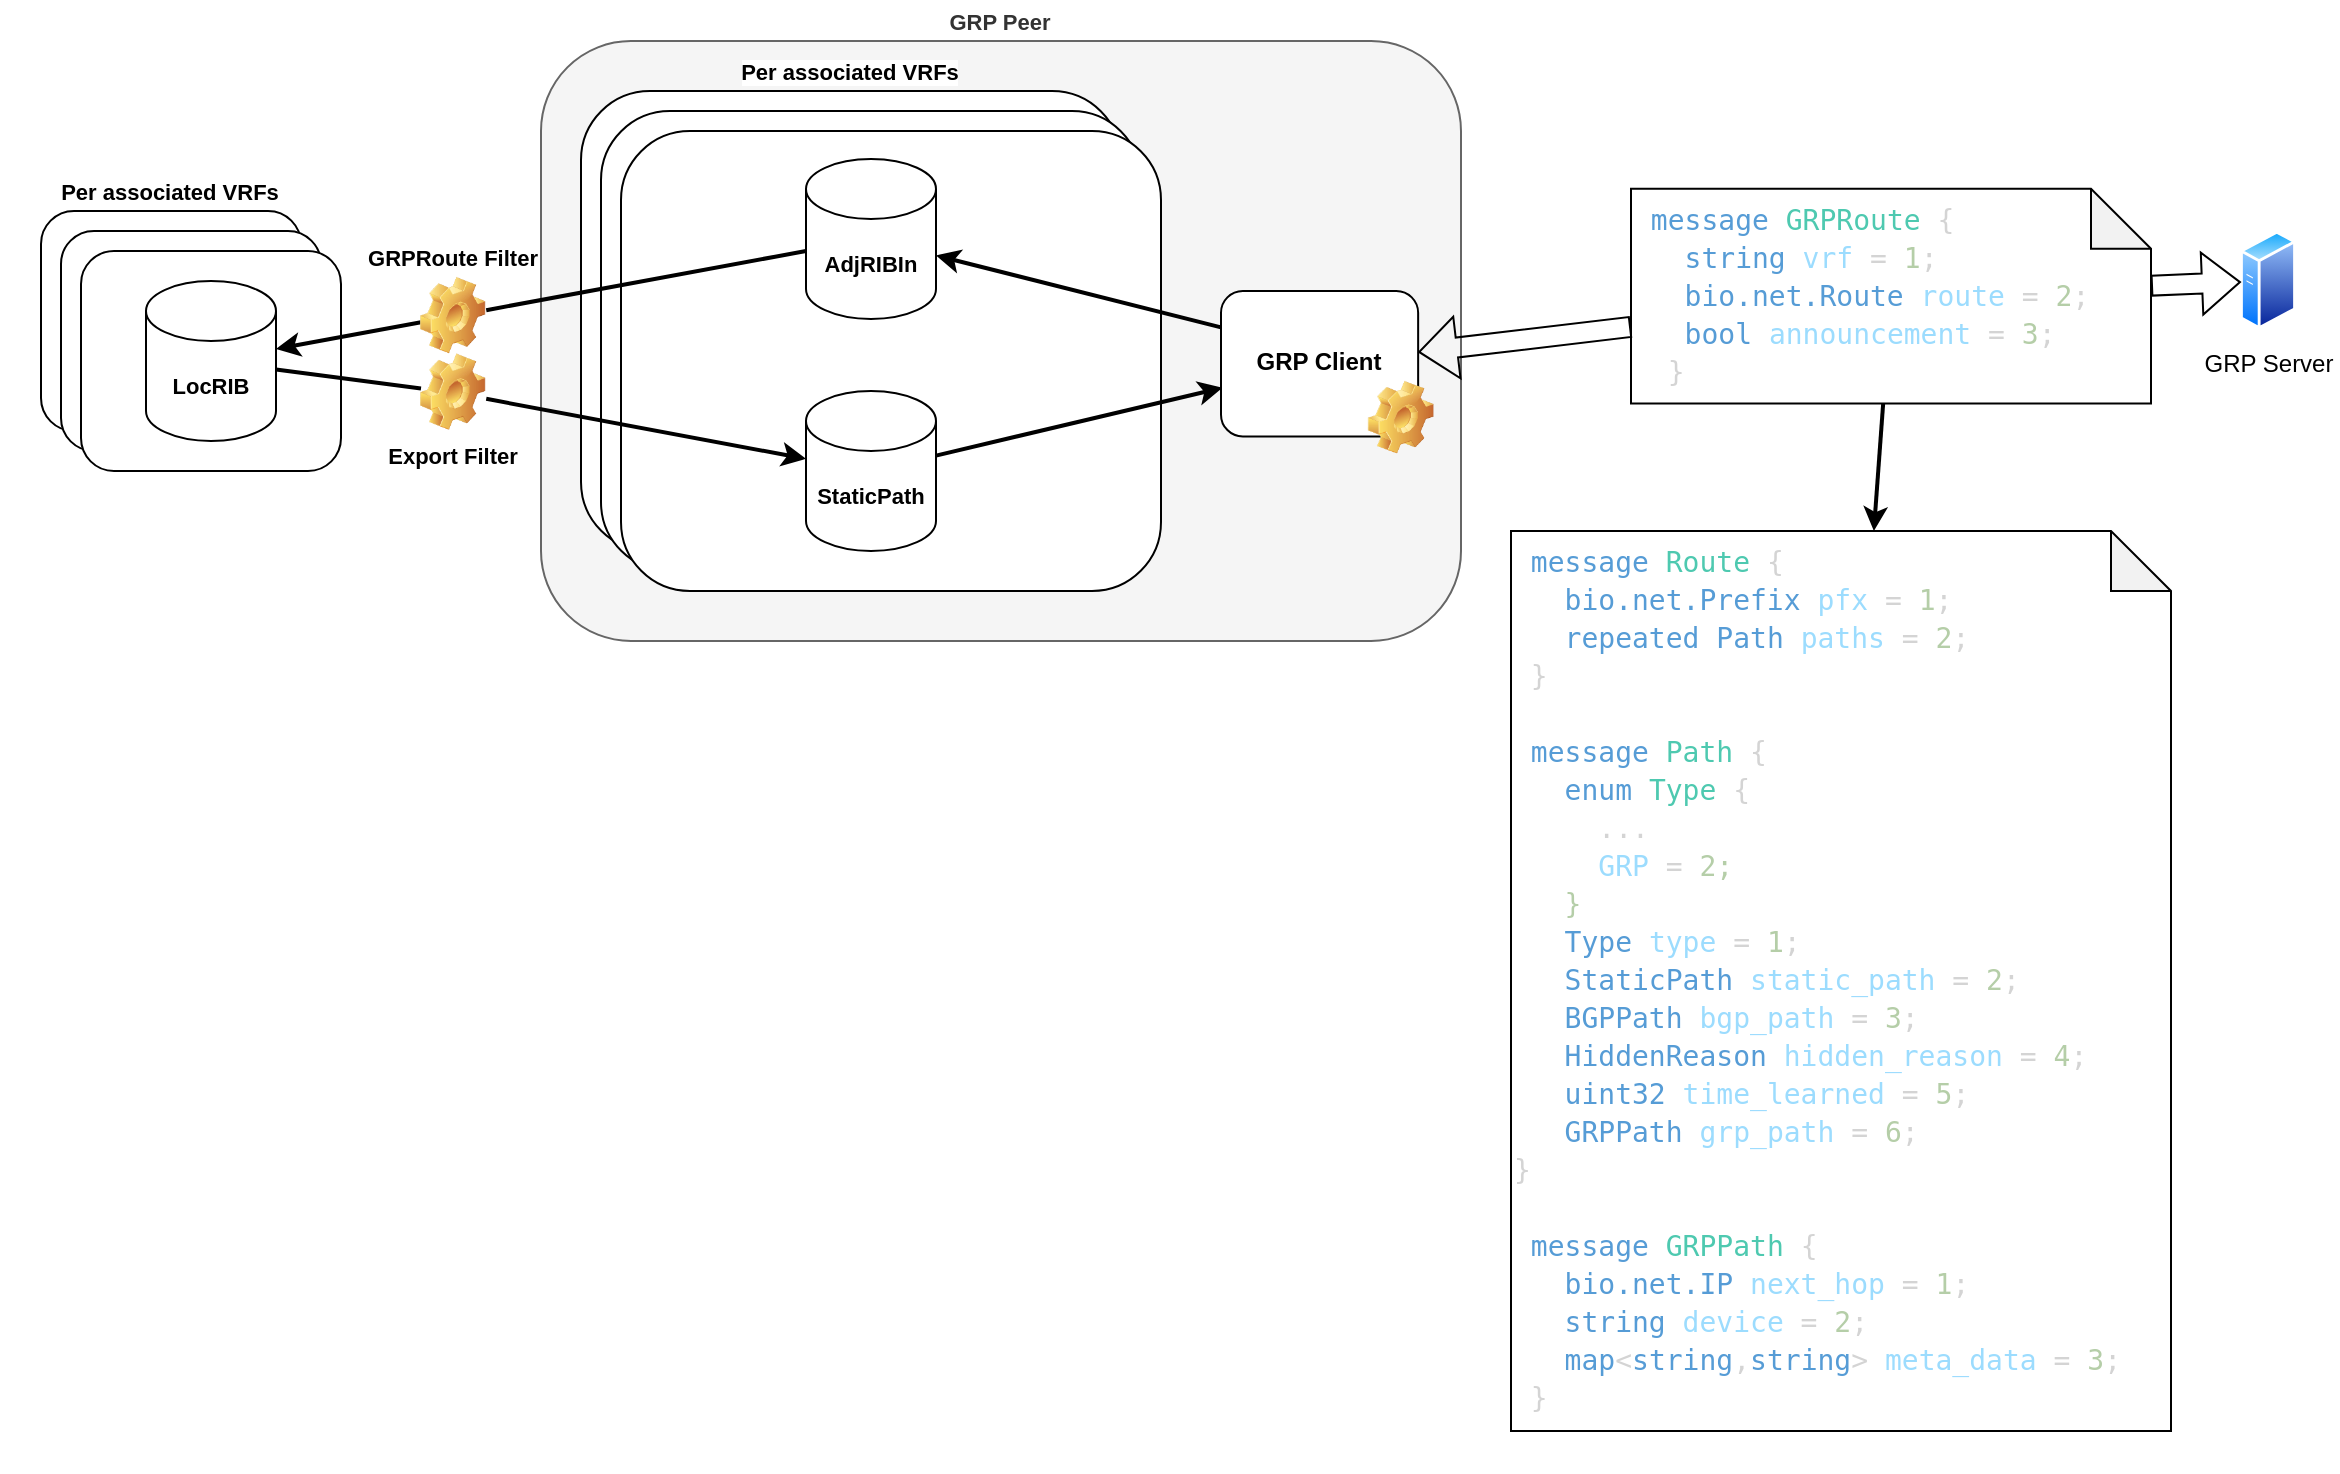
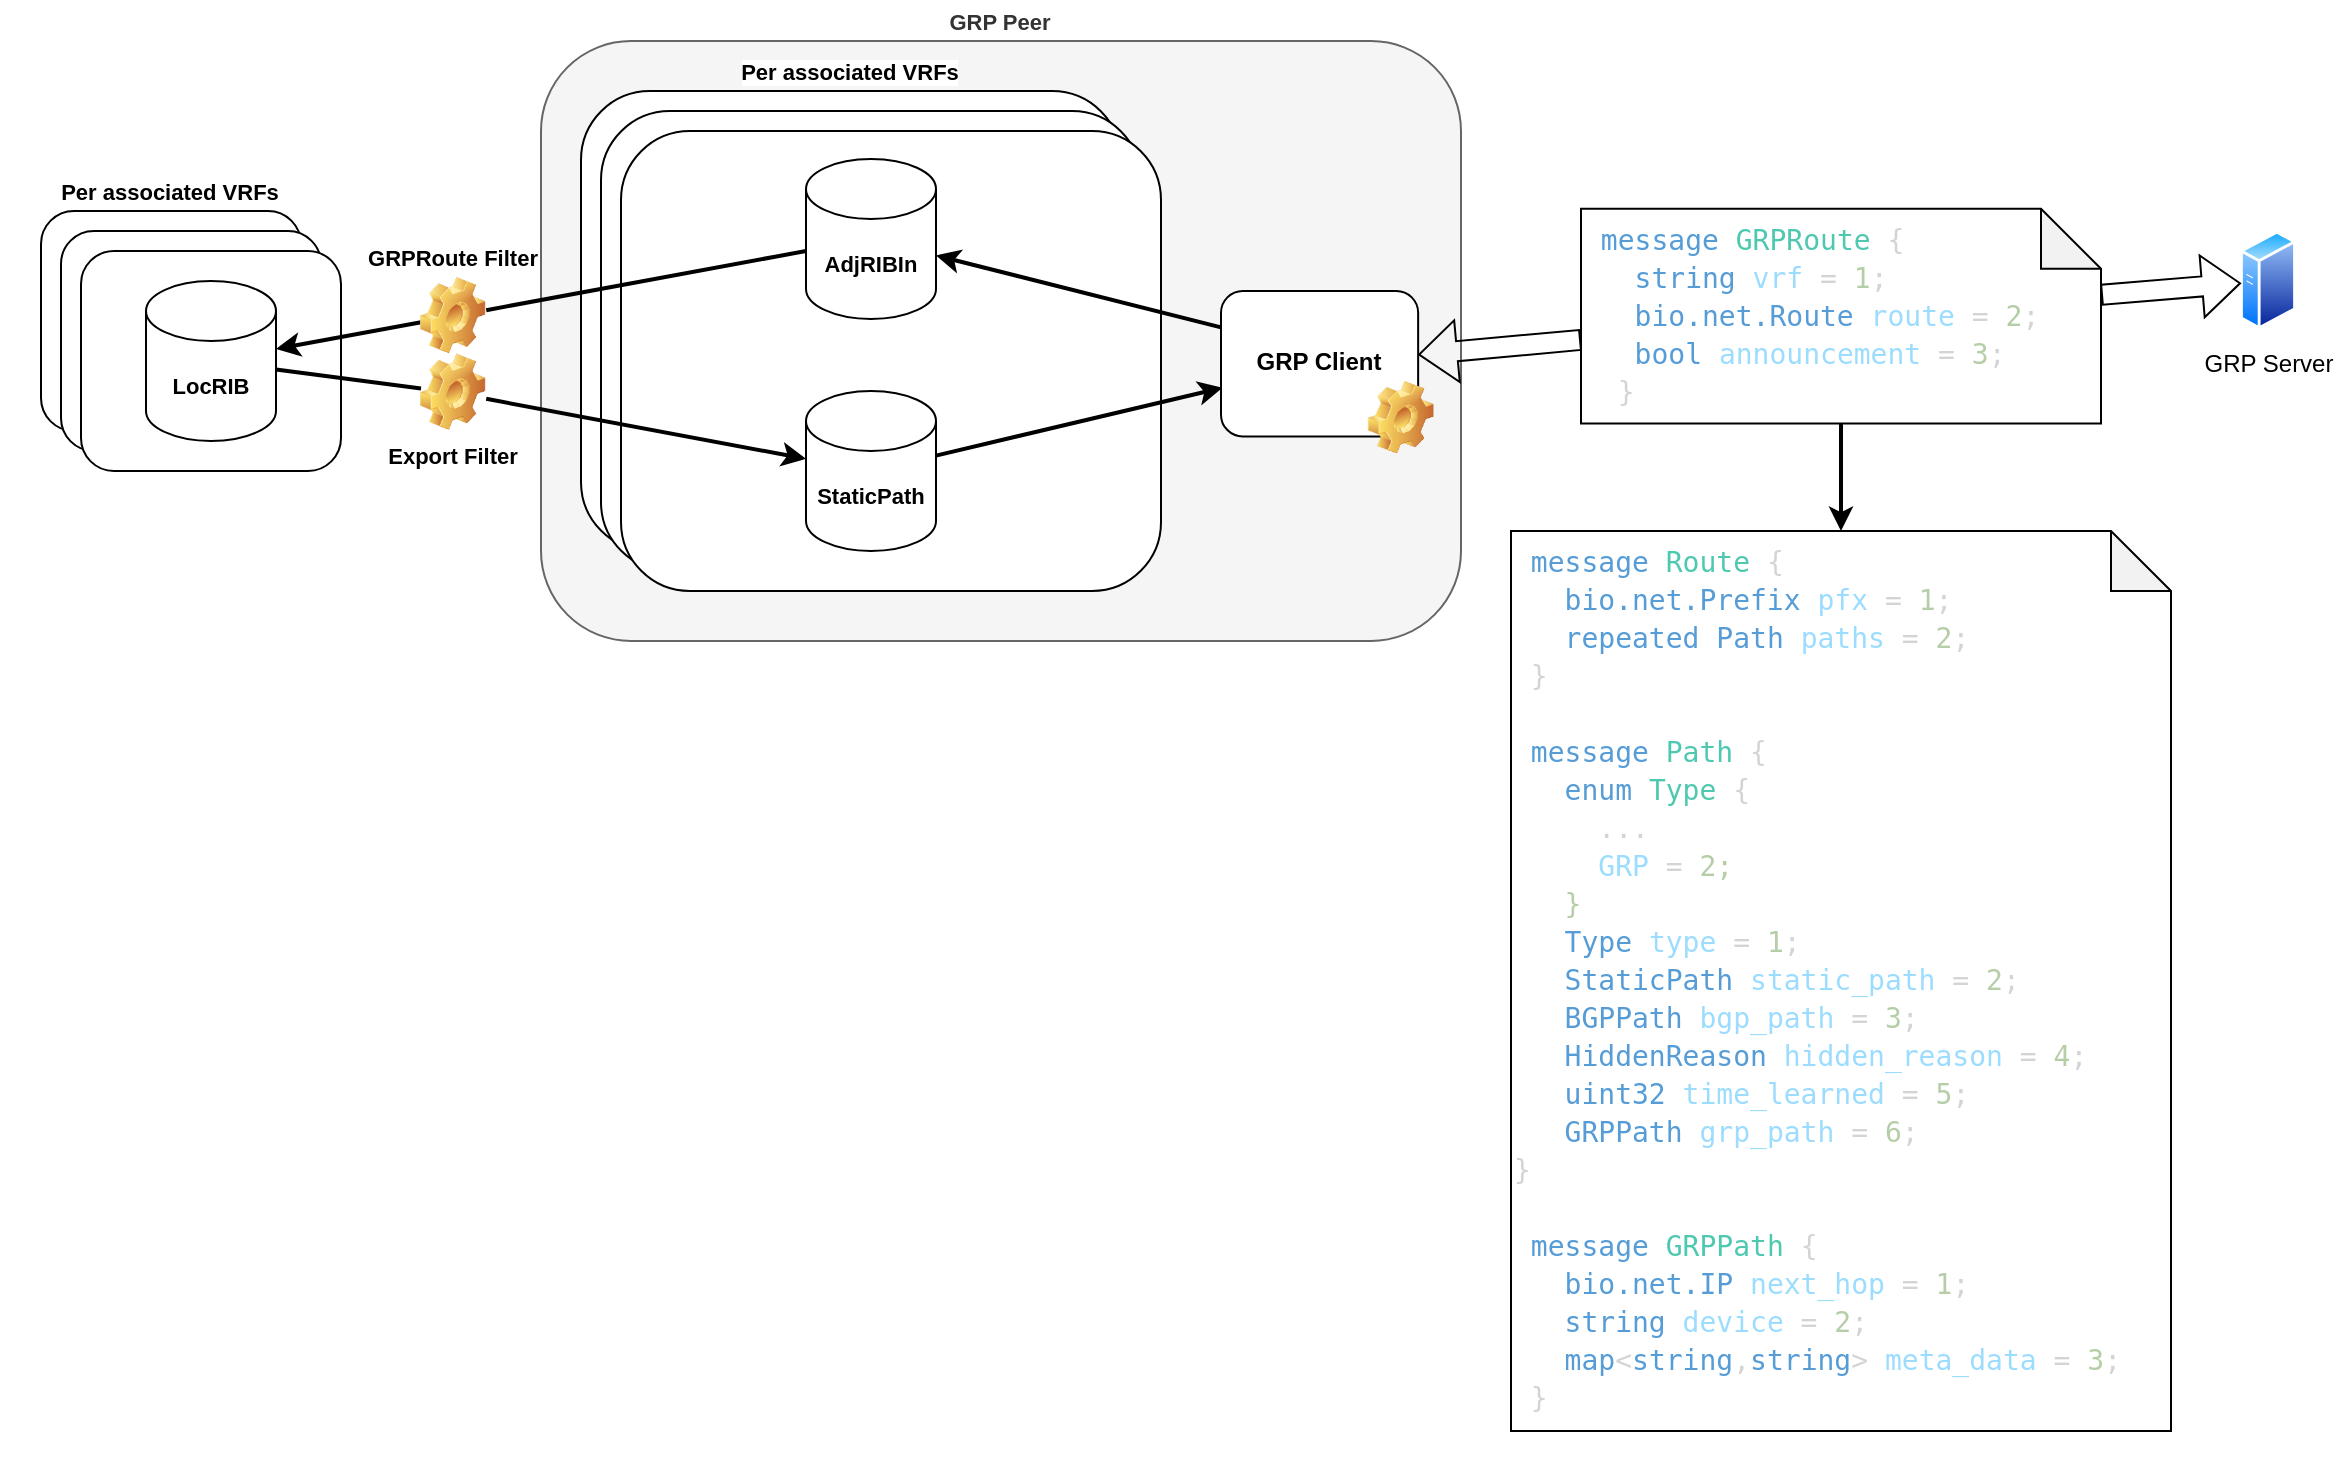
- <mxCell id="16" value="&lt;div style=&quot;color: rgb(212 , 212 , 212) ; font-family: &amp;#34;droid sans mono&amp;#34; , &amp;#34;monospace&amp;#34; , monospace ; font-size: 14px ; line-height: 19px&quot;&gt;&lt;div style=&quot;font-family: &amp;#34;droid sans mono&amp;#34; , &amp;#34;monospace&amp;#34; , monospace ; line-height: 19px&quot;&gt;&lt;div&gt;&lt;span style=&quot;background-color: rgb(255 , 255 , 255)&quot;&gt;&lt;span style=&quot;color: rgb(86 , 156 , 214)&quot;&gt;&amp;nbsp;message&lt;/span&gt; &lt;span style=&quot;color: rgb(78 , 201 , 176)&quot;&gt;GRPRoute&lt;/span&gt; {&lt;/span&gt;&lt;/div&gt;&lt;div&gt;&lt;span style=&quot;background-color: rgb(255 , 255 , 255)&quot;&gt;&lt;span style=&quot;color: #569cd6&quot;&gt;&amp;nbsp; &amp;nbsp;string&lt;/span&gt; &lt;span style=&quot;color: #9cdcfe&quot;&gt;vrf&lt;/span&gt; = &lt;span style=&quot;color: #b5cea8&quot;&gt;1&lt;/span&gt;;&lt;/span&gt;&lt;/div&gt;&lt;div&gt;&lt;span style=&quot;background-color: rgb(255 , 255 , 255)&quot;&gt;&lt;span style=&quot;color: #569cd6&quot;&gt;&amp;nbsp; &amp;nbsp;bio.net.Route&lt;/span&gt; &lt;span style=&quot;color: #9cdcfe&quot;&gt;route&lt;/span&gt; = &lt;span style=&quot;color: #b5cea8&quot;&gt;2&lt;/span&gt;;&lt;/span&gt;&lt;/div&gt;&lt;div&gt;&lt;div style=&quot;font-family: &amp;#34;droid sans mono&amp;#34; , &amp;#34;monospace&amp;#34; , monospace ; line-height: 19px&quot;&gt;&lt;div&gt;&lt;span style=&quot;background-color: rgb(255 , 255 , 255)&quot;&gt;&lt;span style=&quot;color: #569cd6&quot;&gt;&amp;nbsp; &amp;nbsp;bool&lt;/span&gt; &lt;span style=&quot;color: #9cdcfe&quot;&gt;announcement&lt;/span&gt; = &lt;span style=&quot;color: #b5cea8&quot;&gt;3&lt;/span&gt;;&lt;/span&gt;&lt;/div&gt;&lt;div&gt;&lt;/div&gt;&lt;/div&gt;&lt;/div&gt;&lt;div&gt;&lt;span style=&quot;background-color: rgb(255 , 255 , 255)&quot;&gt;&lt;span style=&quot;color: #569cd6&quot;&gt;&amp;nbsp;&lt;/span&gt;&amp;nbsp;}&lt;/span&gt;&lt;/div&gt;&lt;/div&gt;&lt;/div&gt;" style="shape=note;whiteSpace=wrap;html=1;backgroundOutline=1;darkOpacity=0.05;align=left;" parent="1" vertex="1"><mxGeometry x="815" y="93.89" width="260" height="107.41" as="geometry" /></mxCell>
+ <mxCell id="16" value="&lt;div style=&quot;color: rgb(212 , 212 , 212) ; font-family: &amp;#34;droid sans mono&amp;#34; , &amp;#34;monospace&amp;#34; , monospace ; font-size: 14px ; line-height: 19px&quot;&gt;&lt;div style=&quot;font-family: &amp;#34;droid sans mono&amp;#34; , &amp;#34;monospace&amp;#34; , monospace ; line-height: 19px&quot;&gt;&lt;div&gt;&lt;span style=&quot;background-color: rgb(255 , 255 , 255)&quot;&gt;&lt;span style=&quot;color: rgb(86 , 156 , 214)&quot;&gt;&amp;nbsp;message&lt;/span&gt; &lt;span style=&quot;color: rgb(78 , 201 , 176)&quot;&gt;GRPRoute&lt;/span&gt; {&lt;/span&gt;&lt;/div&gt;&lt;div&gt;&lt;span style=&quot;background-color: rgb(255 , 255 , 255)&quot;&gt;&lt;span style=&quot;color: #569cd6&quot;&gt;&amp;nbsp; &amp;nbsp;string&lt;/span&gt; &lt;span style=&quot;color: #9cdcfe&quot;&gt;vrf&lt;/span&gt; = &lt;span style=&quot;color: #b5cea8&quot;&gt;1&lt;/span&gt;;&lt;/span&gt;&lt;/div&gt;&lt;div&gt;&lt;span style=&quot;background-color: rgb(255 , 255 , 255)&quot;&gt;&lt;span style=&quot;color: #569cd6&quot;&gt;&amp;nbsp; &amp;nbsp;bio.net.Route&lt;/span&gt; &lt;span style=&quot;color: #9cdcfe&quot;&gt;route&lt;/span&gt; = &lt;span style=&quot;color: #b5cea8&quot;&gt;2&lt;/span&gt;;&lt;/span&gt;&lt;/div&gt;&lt;div&gt;&lt;div style=&quot;font-family: &amp;#34;droid sans mono&amp;#34; , &amp;#34;monospace&amp;#34; , monospace ; line-height: 19px&quot;&gt;&lt;div&gt;&lt;span style=&quot;background-color: rgb(255 , 255 , 255)&quot;&gt;&lt;span style=&quot;color: #569cd6&quot;&gt;&amp;nbsp; &amp;nbsp;bool&lt;/span&gt; &lt;span style=&quot;color: #9cdcfe&quot;&gt;announcement&lt;/span&gt; = &lt;span style=&quot;color: #b5cea8&quot;&gt;3&lt;/span&gt;;&lt;/span&gt;&lt;/div&gt;&lt;div&gt;&lt;/div&gt;&lt;/div&gt;&lt;/div&gt;&lt;div&gt;&lt;span style=&quot;background-color: rgb(255 , 255 , 255)&quot;&gt;&lt;span style=&quot;color: #569cd6&quot;&gt;&amp;nbsp;&lt;/span&gt;&amp;nbsp;}&lt;/span&gt;&lt;/div&gt;&lt;/div&gt;&lt;/div&gt;" style="shape=note;whiteSpace=wrap;html=1;backgroundOutline=1;darkOpacity=0.05;align=left;" parent="1" vertex="1"><mxGeometry x="790" y="103.89" width="260" height="107.41" as="geometry" /></mxCell>
